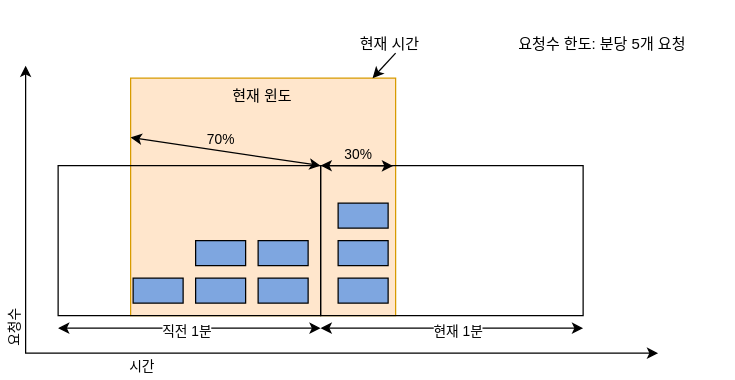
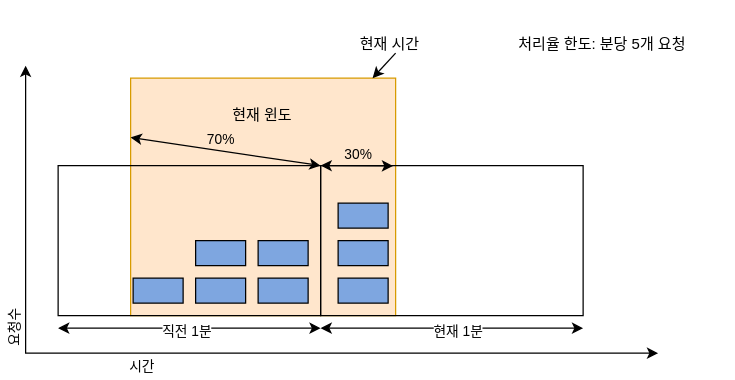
- <mxCell id="27" value="요청수 한도: 분당 5개 요청" style="text;html=1;align=center;verticalAlign=middle;resizable=0;points=[];autosize=1;strokeColor=none;fillColor=none;" vertex="1" parent="1"><mxGeometry x="396" y="20" width="170" height="30" as="geometry" /></mxCell>
+ <mxCell id="27" value="처리율 한도: 분당 5개 요청" style="text;html=1;align=center;verticalAlign=middle;resizable=0;points=[];autosize=1;strokeColor=none;fillColor=none;" vertex="1" parent="1"><mxGeometry x="396" y="20" width="170" height="30" as="geometry" /></mxCell>
- <mxCell id="20" value="현재 윈도" style="text;html=1;align=center;verticalAlign=middle;resizable=0;points=[];autosize=1;strokeColor=none;fillColor=none;" vertex="1" parent="1"><mxGeometry x="174" y="62" width="70" height="30" as="geometry" /></mxCell>
+ <mxCell id="20" value="현재 윈도" style="text;html=1;align=center;verticalAlign=middle;resizable=0;points=[];autosize=1;strokeColor=none;fillColor=none;" vertex="1" parent="1"><mxGeometry x="174" y="77" width="70" height="30" as="geometry" /></mxCell>
